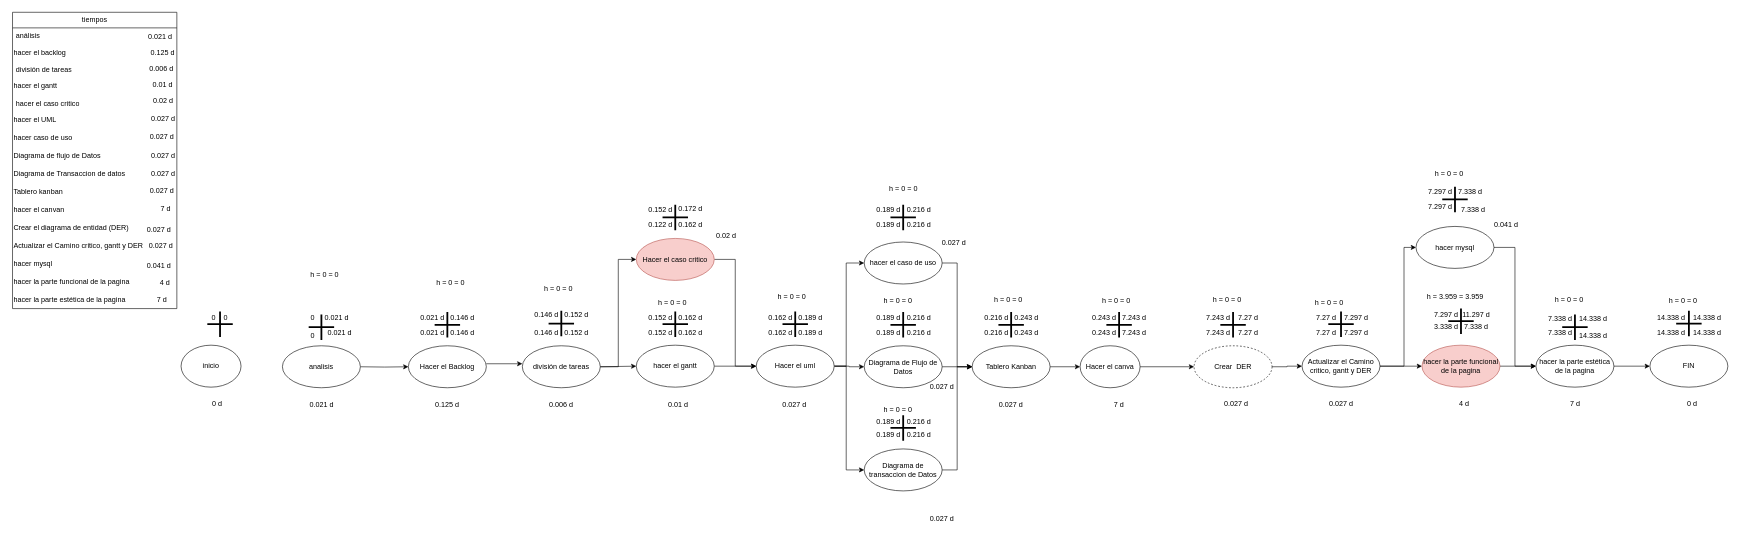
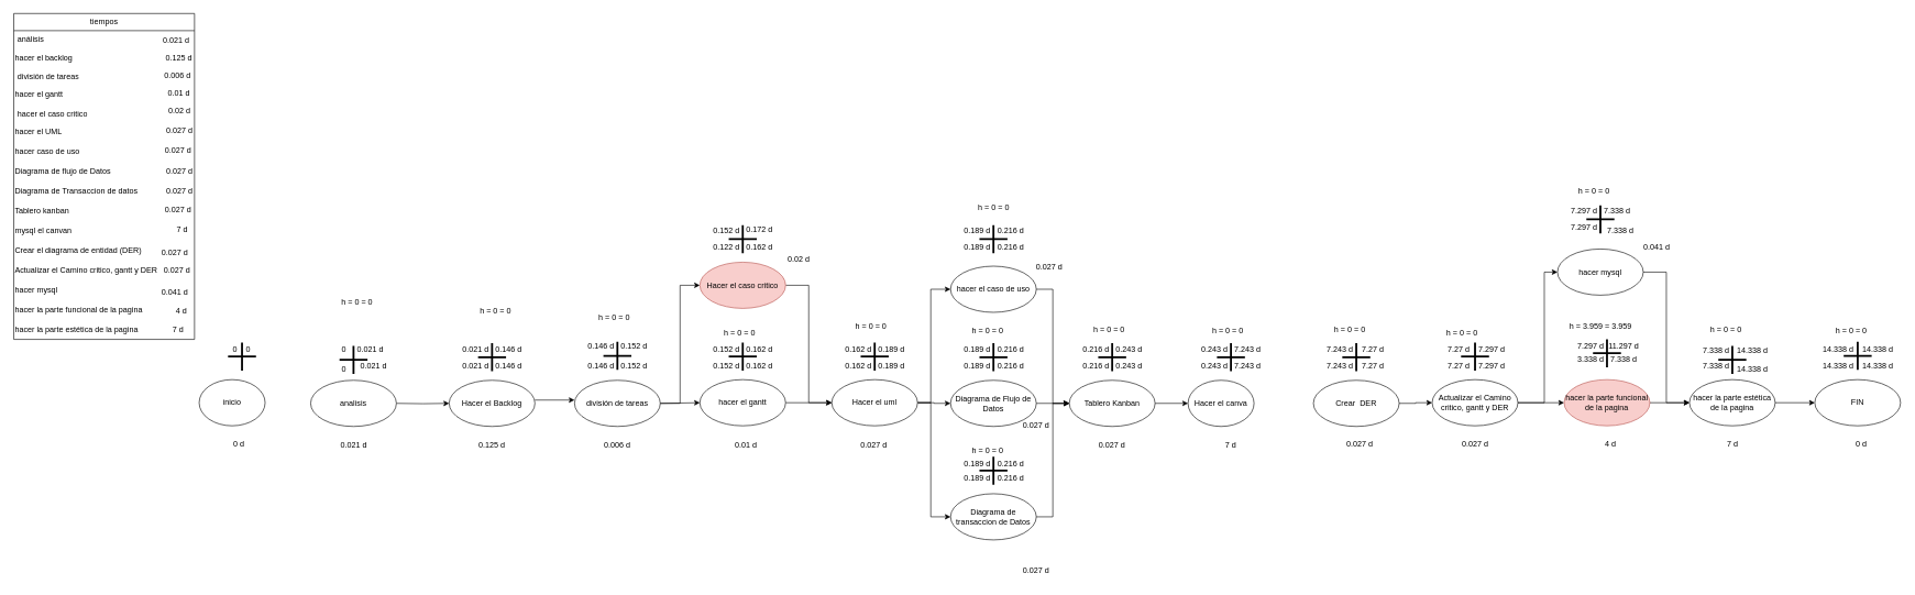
- <mxCell id="15" value="hacer el canvan" style="text;html=1;align=left;verticalAlign=middle;resizable=0;points=[];autosize=1;strokeColor=none;fillColor=none;" vertex="1" parent="4"><mxGeometry y="314" width="274" height="30" as="geometry" /></mxCell>
+ <mxCell id="15" value="mysql el canvan" style="text;html=1;align=left;verticalAlign=middle;resizable=0;points=[];autosize=1;strokeColor=none;fillColor=none;" vertex="1" parent="4"><mxGeometry y="314" width="274" height="30" as="geometry" /></mxCell>
- <mxCell id="69" style="edgeStyle=orthogonalEdgeStyle;rounded=0;orthogonalLoop=1;jettySize=auto;html=1;entryX=0;entryY=0.5;entryDx=0;entryDy=0;" edge="1" parent="1" source="70" target="73"><mxGeometry relative="1" as="geometry" /></mxCell>
- <mxCell id="73" value="Crear&amp;nbsp; DER" style="ellipse;whiteSpace=wrap;html=1;dashed=1;" vertex="1" parent="1"><mxGeometry x="1990" y="576" width="130" height="70" as="geometry" /></mxCell>
+ <mxCell id="73" value="Crear&amp;nbsp; DER" style="ellipse;whiteSpace=wrap;html=1;" vertex="1" parent="1"><mxGeometry x="1990" y="576" width="130" height="70" as="geometry" /></mxCell>
